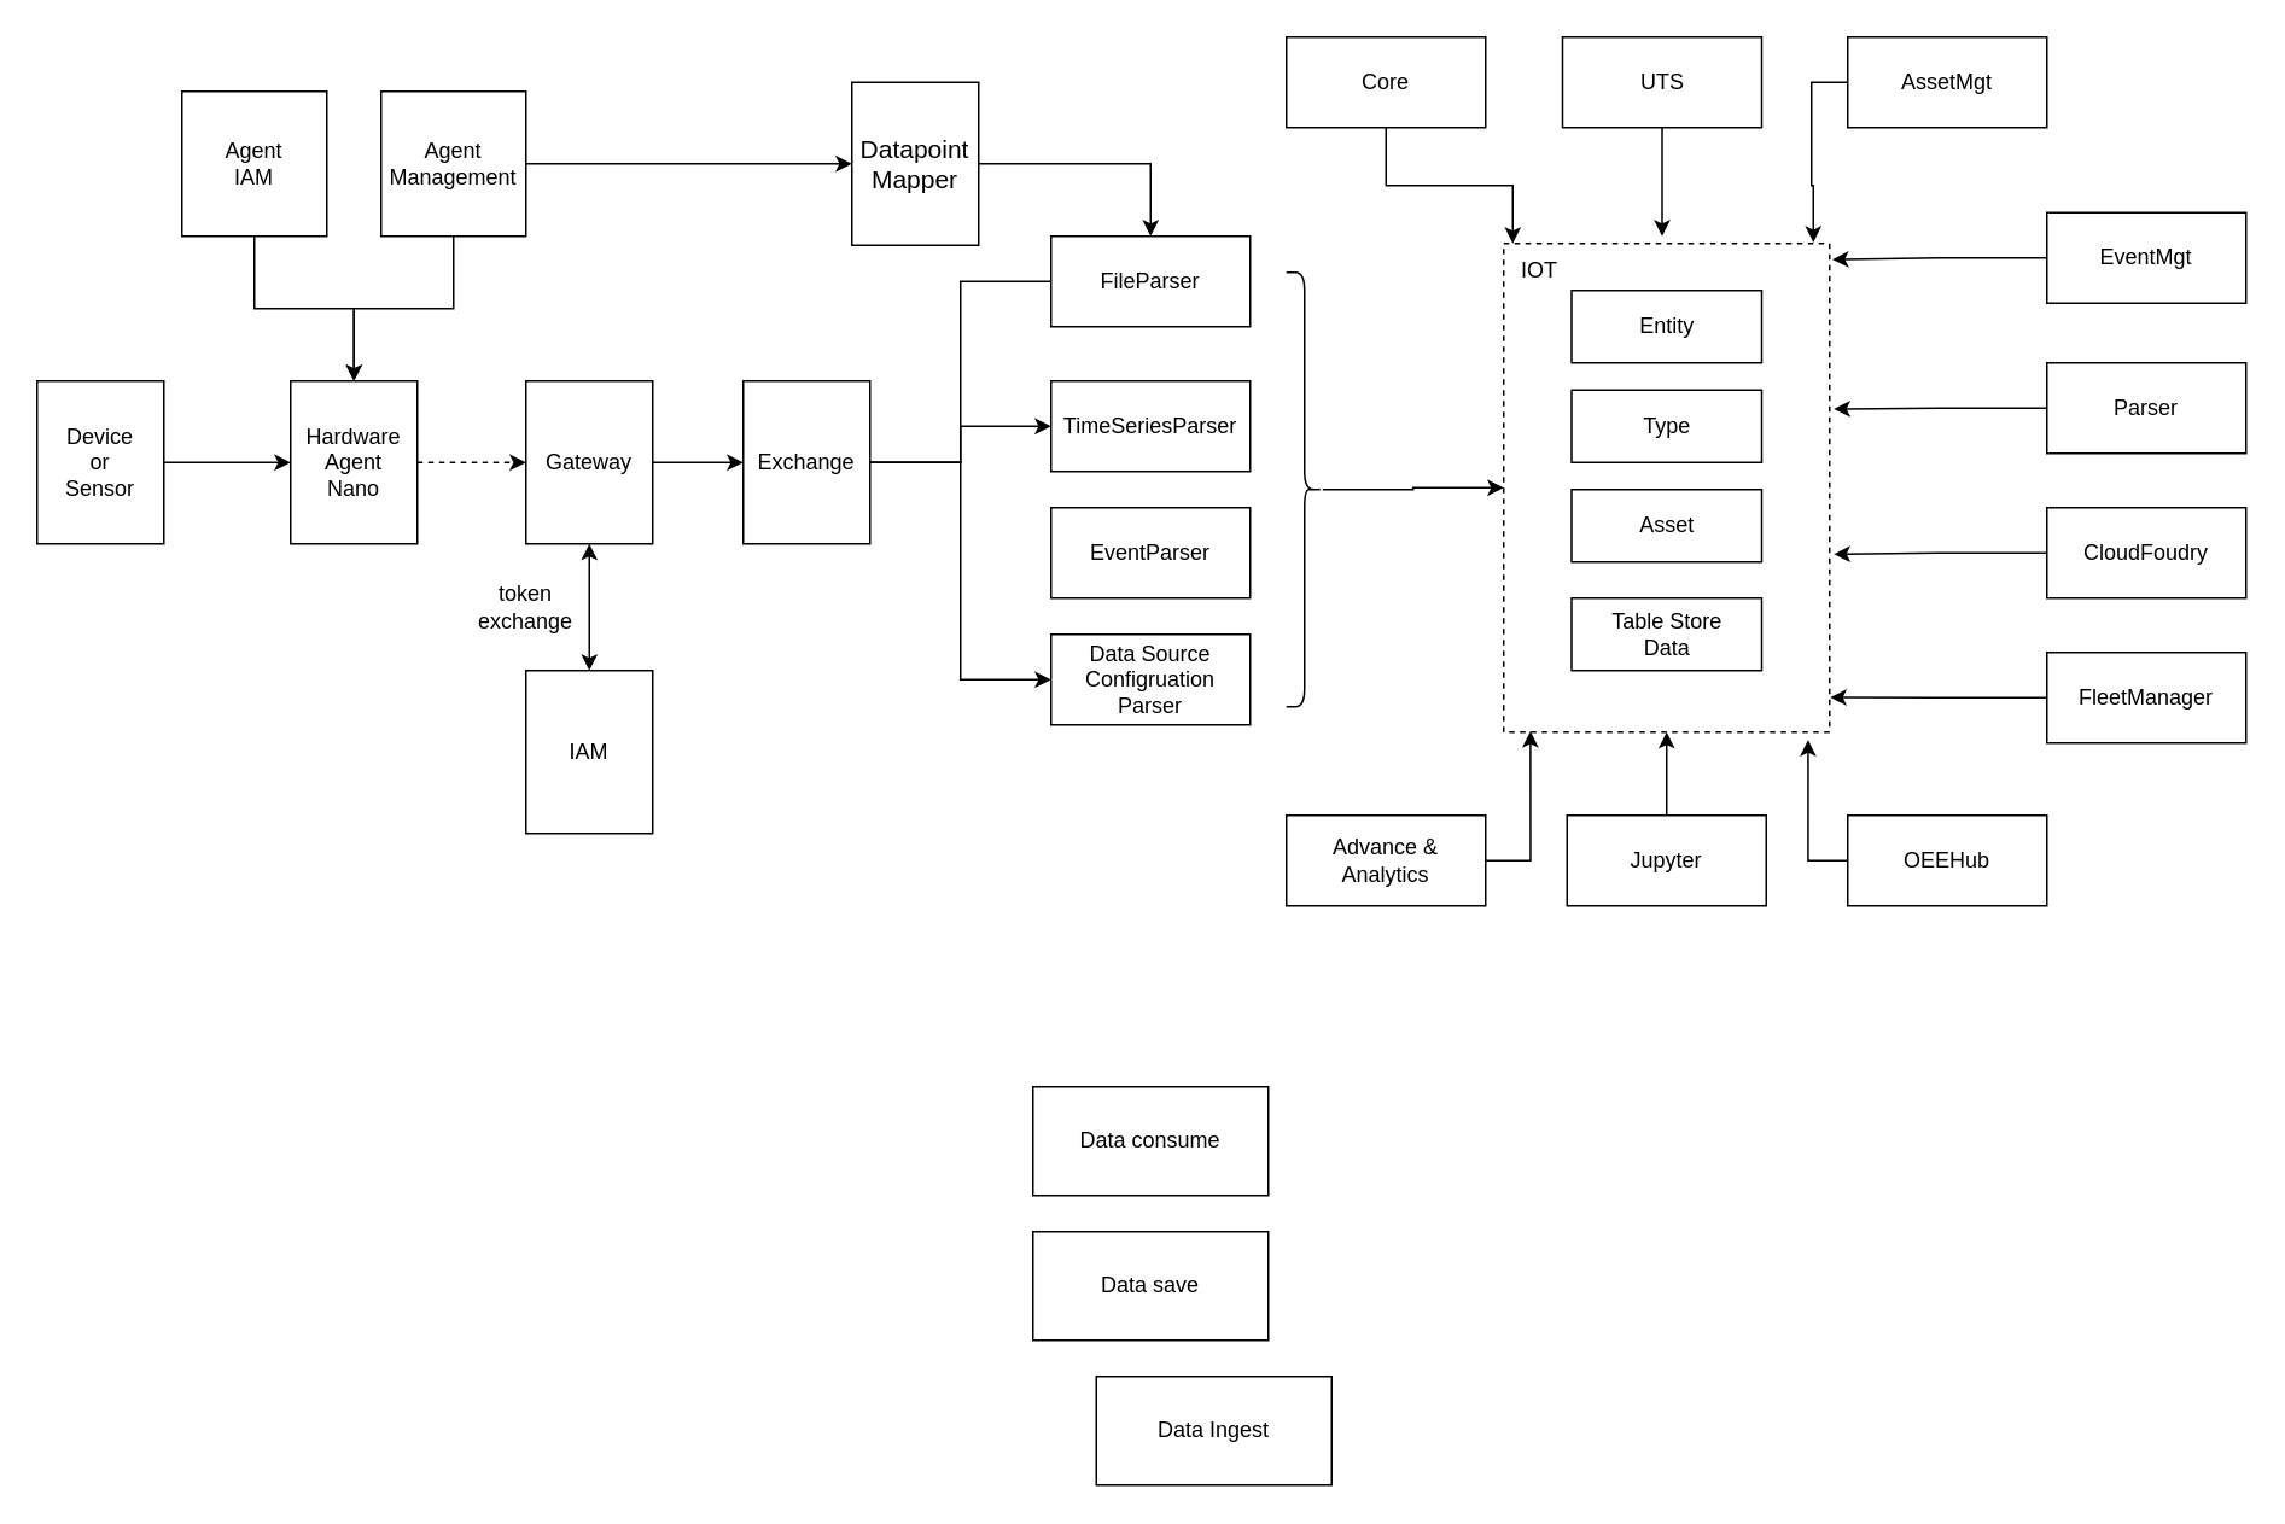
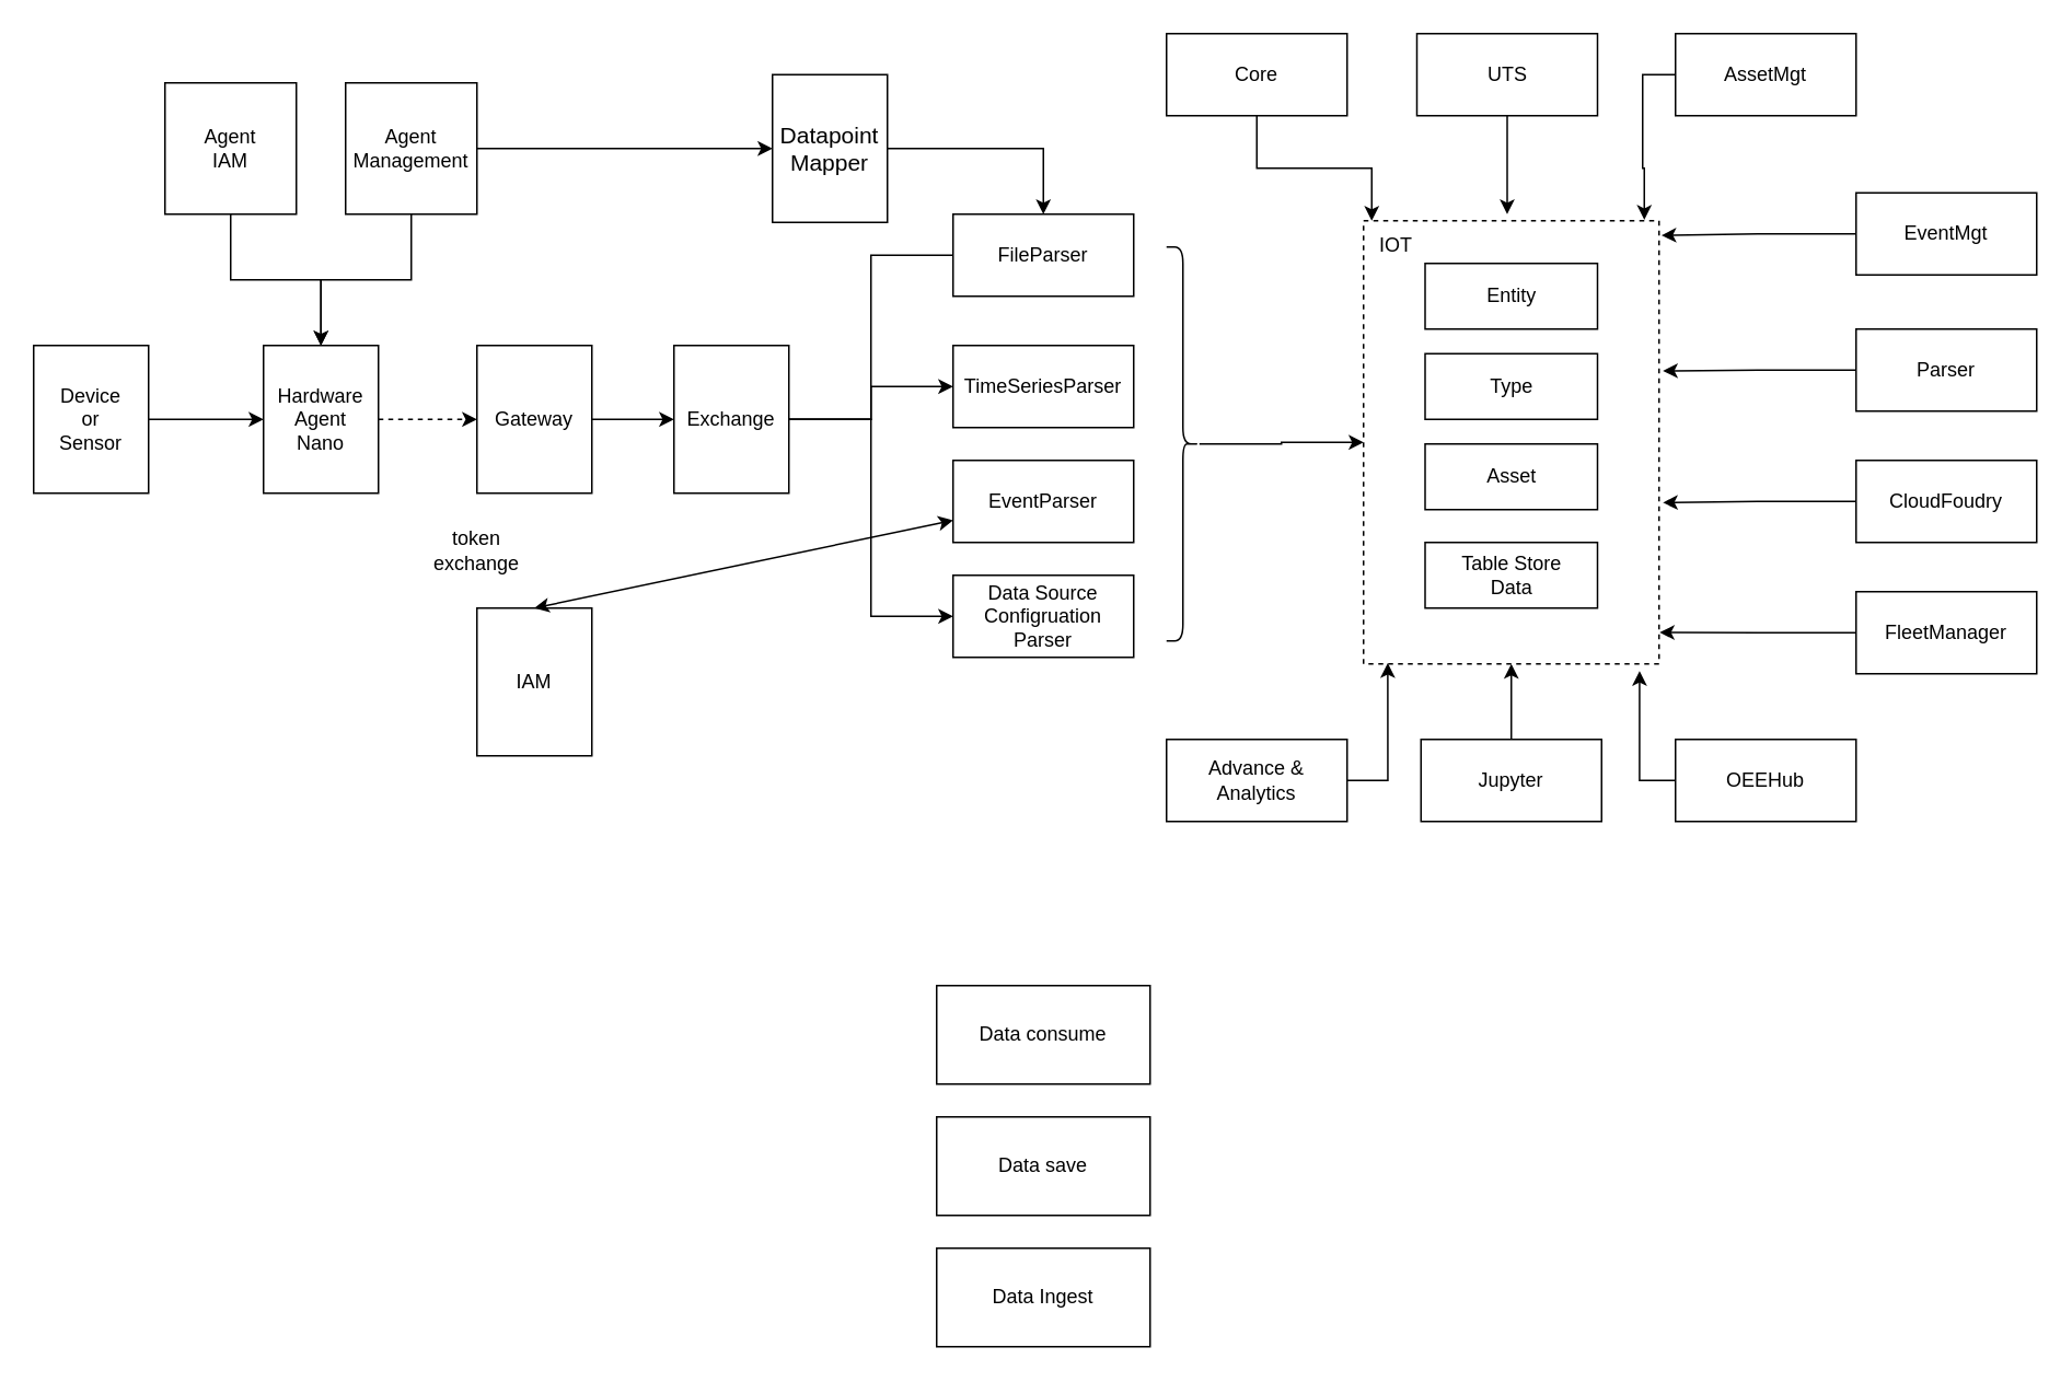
- <mxCell id="15" value="" style="endArrow=classic;startArrow=classic;html=1;rounded=0;entryX=0.5;entryY=1;entryDx=0;entryDy=0;exitX=0.5;exitY=0;exitDx=0;exitDy=0;" edge="1" parent="1" source="14" target="12"><mxGeometry width="50" height="50" relative="1" as="geometry"><mxPoint x="390" y="350" as="sourcePoint" /><mxPoint x="440" y="300" as="targetPoint" /></mxGeometry></mxCell>
+ <mxCell id="15" value="" style="endArrow=classic;startArrow=classic;html=1;rounded=0;exitX=0.5;exitY=0;exitDx=0;exitDy=0;" edge="1" parent="1" source="14" target="22"><mxGeometry width="50" height="50" relative="1" as="geometry"><mxPoint x="390" y="350" as="sourcePoint" /><mxPoint x="440" y="300" as="targetPoint" /></mxGeometry></mxCell>
- <mxCell id="54" value="Data Ingest" style="rounded=0;whiteSpace=wrap;html=1;" vertex="1" parent="1"><mxGeometry x="605" y="760" width="130" height="60" as="geometry" /></mxCell>
+ <mxCell id="54" value="Data Ingest" style="rounded=0;whiteSpace=wrap;html=1;" vertex="1" parent="1"><mxGeometry x="570" y="760" width="130" height="60" as="geometry" /></mxCell>
